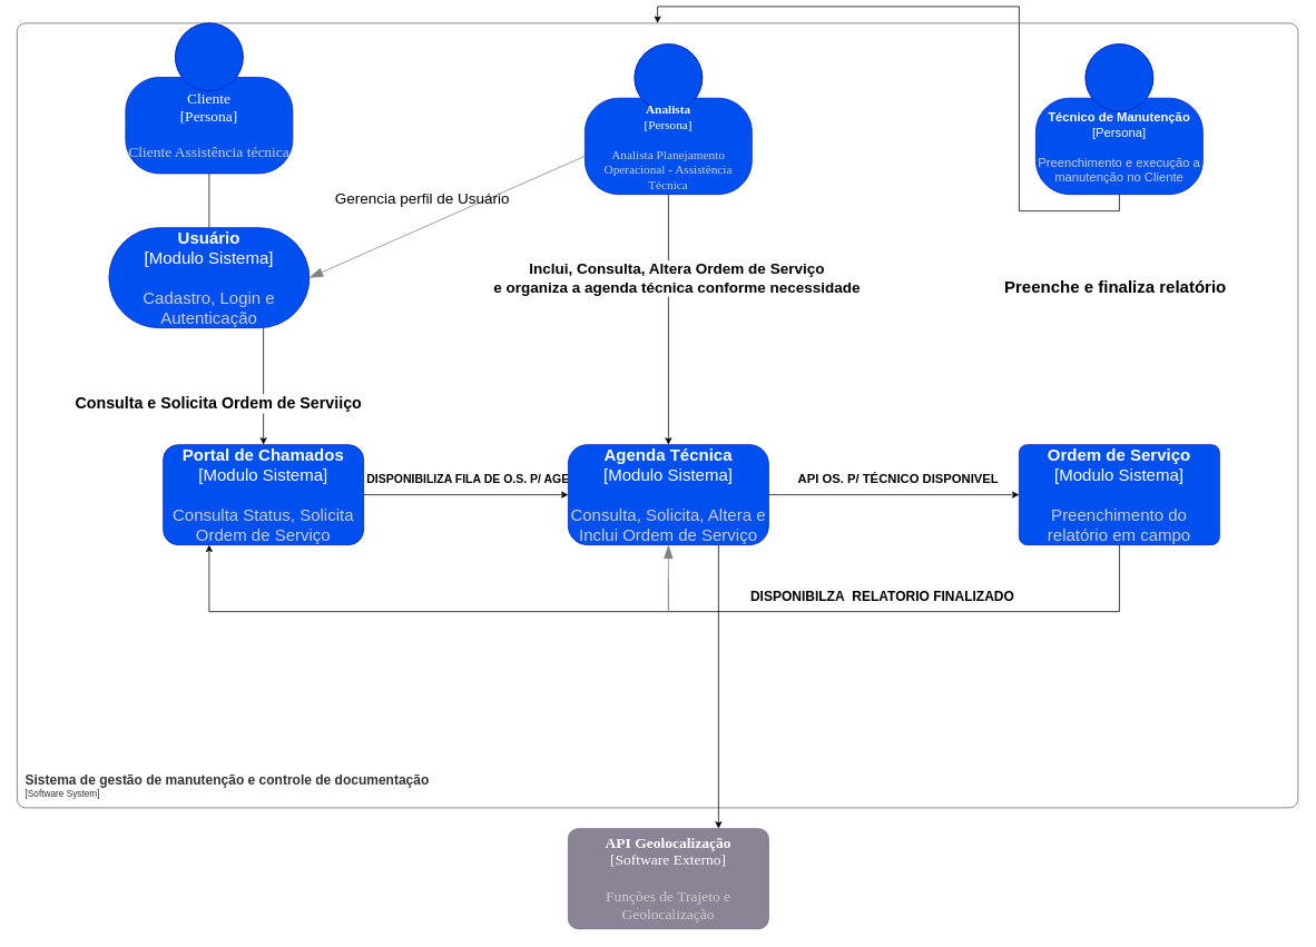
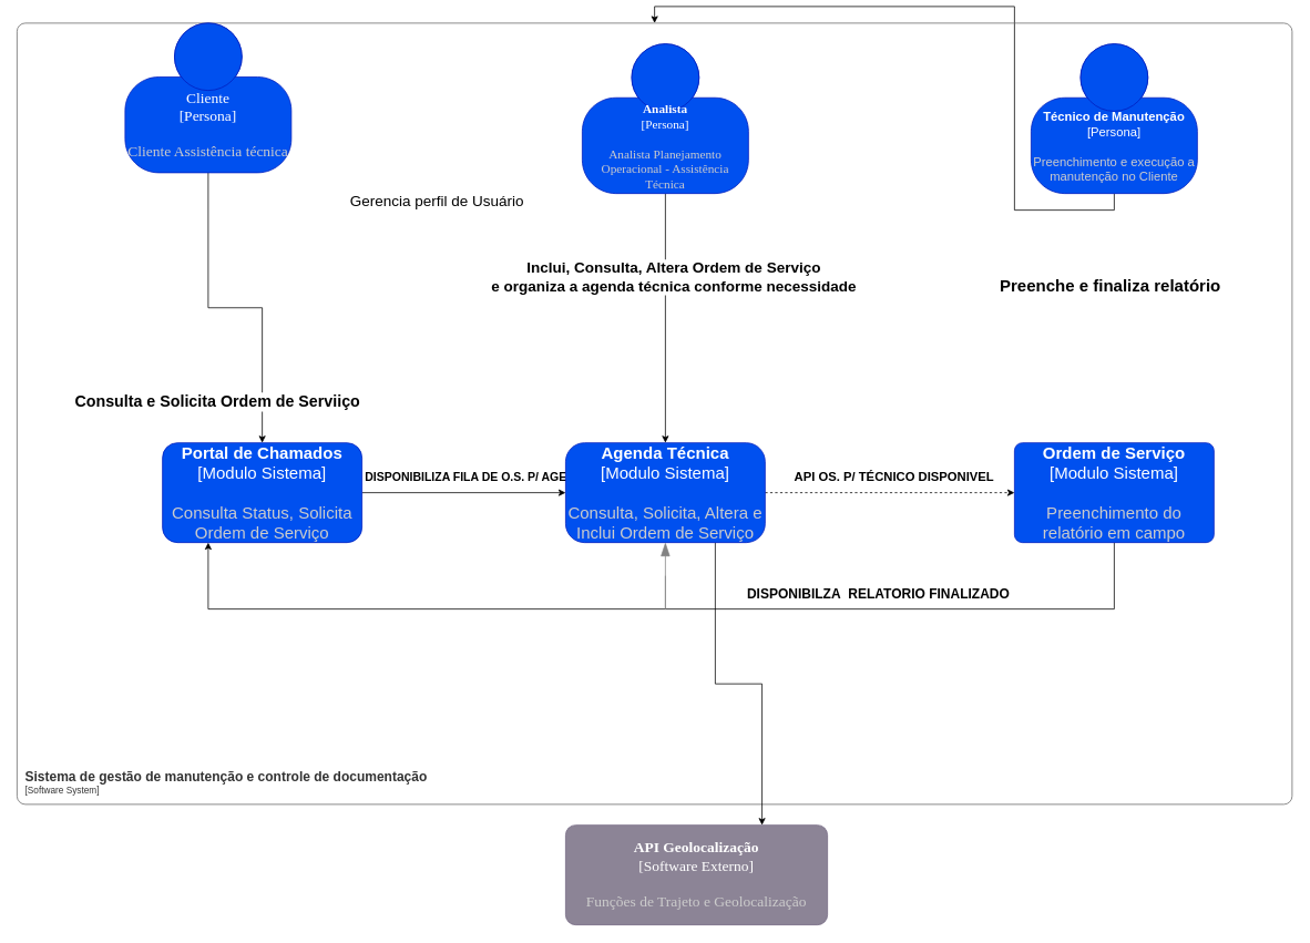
- <mxCell id="25" value="&lt;font style=&quot;font-size: 18px;&quot;&gt;Gerencia perfil de Usuário&lt;/font&gt;" style="text;html=1;align=center;verticalAlign=middle;resizable=0;points=[];autosize=1;strokeColor=none;fillColor=none;" parent="1" vertex="1"><mxGeometry x="390" y="210" width="230" height="40" as="geometry" /></mxCell>
+ <mxCell id="25" value="&lt;font style=&quot;font-size: 18px;&quot;&gt;Gerencia perfil de Usuário&lt;/font&gt;" style="text;html=1;align=center;verticalAlign=middle;resizable=0;points=[];autosize=1;strokeColor=none;fillColor=none;" parent="1" vertex="1"><mxGeometry x="410" y="215" width="230" height="40" as="geometry" /></mxCell>
- <mxCell id="24" value="" style="endArrow=blockThin;html=1;fontSize=10;fontColor=#404040;strokeWidth=1;endFill=1;strokeColor=#828282;elbow=vertical;metaEdit=1;endSize=14;startSize=14;jumpStyle=arc;jumpSize=16;rounded=0;entryX=1;entryY=0.5;entryDx=0;entryDy=0;entryPerimeter=0;" parent="1" source="9" target="23" edge="1"><mxGeometry width="240" relative="1" as="geometry"><mxPoint x="360" y="385" as="sourcePoint" /><mxPoint x="600" y="385" as="targetPoint" /></mxGeometry></mxCell>
- <mxCell id="23" value="&lt;font style=&quot;font-size: 20px;&quot;&gt;&lt;b style=&quot;font-size: 20px;&quot;&gt;Usuário&lt;/b&gt;&lt;/font&gt;&lt;div style=&quot;font-size: 20px;&quot;&gt;[Modulo Sistema]&lt;/div&gt;&lt;br style=&quot;font-size: 20px;&quot;&gt;&lt;div style=&quot;font-size: 20px;&quot;&gt;&lt;font style=&quot;font-size: 20px;&quot;&gt;&lt;font color=&quot;#cccccc&quot; style=&quot;font-size: 20px;&quot;&gt;Cadastro, Login e Autenticação&lt;/font&gt;&lt;/font&gt;&lt;/div&gt;" style="rounded=1;whiteSpace=wrap;html=1;labelBackgroundColor=none;fillColor=#0050ef;fontColor=#ffffff;align=center;arcSize=50;strokeColor=#001DBC;metaEdit=1;resizable=0;points=[[0.25,0,0],[0.5,0,0],[0.75,0,0],[1,0.25,0],[1,0.5,0],[1,0.75,0],[0.75,1,0],[0.5,1,0],[0.25,1,0],[0,0.75,0],[0,0.5,0],[0,0.25,0]];shadow=0;glass=0;labelBorderColor=none;fontSize=20;fillStyle=auto;verticalAlign=middle;labelPosition=center;verticalLabelPosition=middle;" parent="1" vertex="1"><mxGeometry x="130" y="265" width="240" height="120" as="geometry" /></mxCell>
- <mxCell id="17" style="edgeStyle=orthogonalEdgeStyle;rounded=0;orthogonalLoop=1;jettySize=auto;html=1;exitX=1;exitY=0.5;exitDx=0;exitDy=0;exitPerimeter=0;entryX=0;entryY=0.5;entryDx=0;entryDy=0;entryPerimeter=0;" parent="1" source="19" target="6" edge="1"><mxGeometry relative="1" as="geometry" /></mxCell>
+ <mxCell id="17" style="edgeStyle=orthogonalEdgeStyle;rounded=0;orthogonalLoop=1;jettySize=auto;html=1;exitX=1;exitY=0.5;exitDx=0;exitDy=0;exitPerimeter=0;entryX=0;entryY=0.5;entryDx=0;entryDy=0;entryPerimeter=0;dashed=1;" parent="1" source="19" target="6" edge="1"><mxGeometry relative="1" as="geometry" /></mxCell>
- <mxCell id="26" value="&lt;font style=&quot;font-size: 18px;&quot;&gt;&lt;b style=&quot;font-size: 18px;&quot;&gt;API Geolocalização&lt;/b&gt;&lt;/font&gt;&lt;div style=&quot;font-size: 18px;&quot;&gt;[Software Externo]&lt;/div&gt;&lt;br style=&quot;font-size: 18px;&quot;&gt;&lt;div style=&quot;font-size: 18px;&quot;&gt;&lt;font style=&quot;font-size: 18px;&quot;&gt;&lt;font color=&quot;#cccccc&quot; style=&quot;font-size: 18px;&quot;&gt;Funções de Trajeto e Geolocalização&lt;/font&gt;&lt;/font&gt;&lt;/div&gt;" style="rounded=1;whiteSpace=wrap;html=1;labelBackgroundColor=none;fillColor=#8C8496;fontColor=#ffffff;align=center;arcSize=10;strokeColor=#736782;metaEdit=1;resizable=0;points=[[0.25,0,0],[0.5,0,0],[0.75,0,0],[1,0.25,0],[1,0.5,0],[1,0.75,0],[0.75,1,0],[0.5,1,0],[0.25,1,0],[0,0.75,0],[0,0.5,0],[0,0.25,0]];fontFamily=Verdana;fontSize=18;" parent="1" vertex="1"><mxGeometry x="680" y="985" width="240" height="120" as="geometry" /></mxCell>
+ <mxCell id="26" value="&lt;font style=&quot;font-size: 18px;&quot;&gt;&lt;b style=&quot;font-size: 18px;&quot;&gt;API Geolocalização&lt;/b&gt;&lt;/font&gt;&lt;div style=&quot;font-size: 18px;&quot;&gt;[Software Externo]&lt;/div&gt;&lt;br style=&quot;font-size: 18px;&quot;&gt;&lt;div style=&quot;font-size: 18px;&quot;&gt;&lt;font style=&quot;font-size: 18px;&quot;&gt;&lt;font color=&quot;#cccccc&quot; style=&quot;font-size: 18px;&quot;&gt;Funções de Trajeto e Geolocalização&lt;/font&gt;&lt;/font&gt;&lt;/div&gt;" style="rounded=1;whiteSpace=wrap;html=1;labelBackgroundColor=none;fillColor=#8C8496;fontColor=#ffffff;align=center;arcSize=10;strokeColor=#736782;metaEdit=1;resizable=0;points=[[0.25,0,0],[0.5,0,0],[0.75,0,0],[1,0.25,0],[1,0.5,0],[1,0.75,0],[0.75,1,0],[0.5,1,0],[0.25,1,0],[0,0.75,0],[0,0.5,0],[0,0.25,0]];fontFamily=Verdana;fontSize=18;" parent="1" vertex="1"><mxGeometry x="680" y="985" width="315" height="120" as="geometry" /></mxCell>
